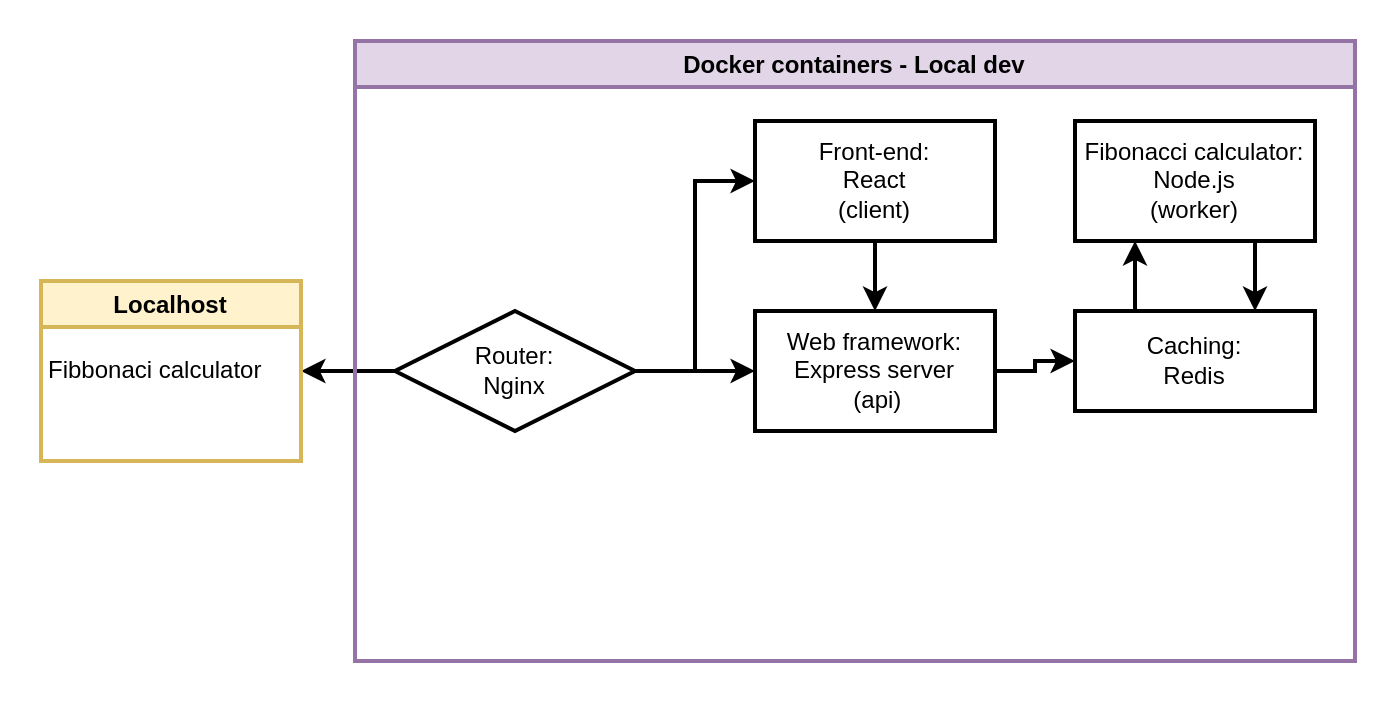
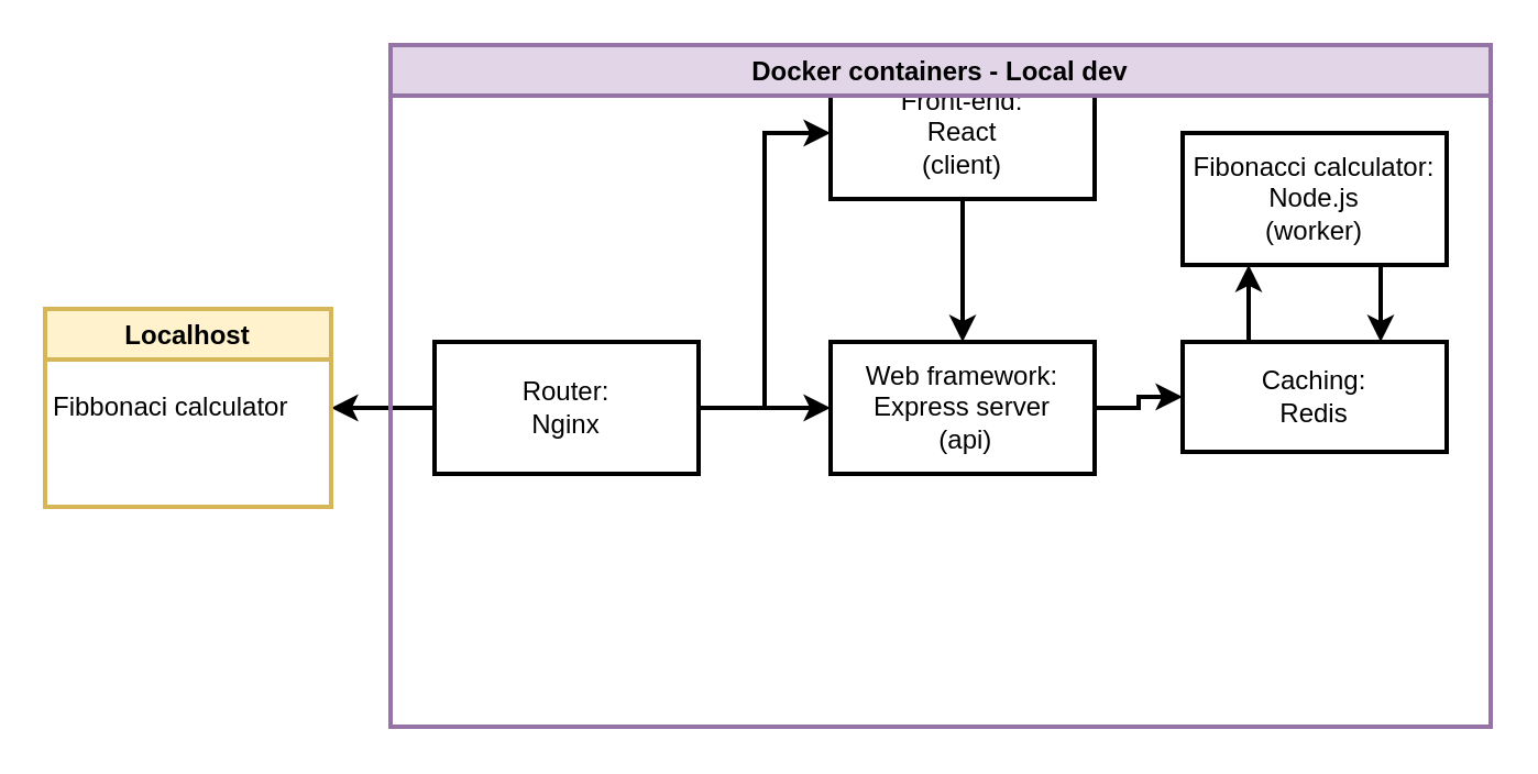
- <mxCell id="10" value="Front-end:&lt;br&gt;&lt;div&gt;React&lt;/div&gt;&lt;div&gt;(client)&lt;/div&gt;" style="rounded=0;whiteSpace=wrap;html=1;strokeWidth=2;" parent="1" vertex="1"><mxGeometry x="377" y="60" width="120" height="60" as="geometry" /></mxCell>
+ <mxCell id="10" value="Front-end:&lt;br&gt;&lt;div&gt;React&lt;/div&gt;&lt;div&gt;(client)&lt;/div&gt;" style="rounded=0;whiteSpace=wrap;html=1;strokeWidth=2;" parent="1" vertex="1"><mxGeometry x="377" y="30" width="120" height="60" as="geometry" /></mxCell>
- <mxCell id="5" value="&lt;div&gt;Router:&lt;/div&gt;&lt;div&gt;Nginx&lt;/div&gt;" style="rhombus;whiteSpace=wrap;html=1;strokeWidth=2;" parent="1" vertex="1"><mxGeometry x="197" y="155" width="120" height="60" as="geometry" /></mxCell>
+ <mxCell id="5" value="&lt;div&gt;Router:&lt;/div&gt;&lt;div&gt;Nginx&lt;/div&gt;" style="rounded=0;whiteSpace=wrap;html=1;strokeWidth=2;" parent="1" vertex="1"><mxGeometry x="197" y="155" width="120" height="60" as="geometry" /></mxCell>
